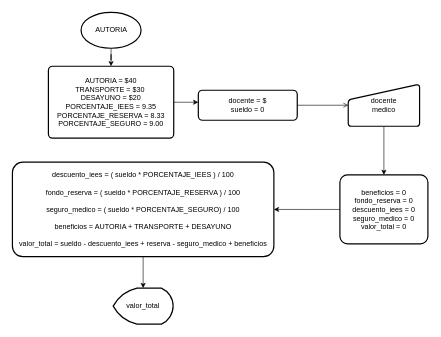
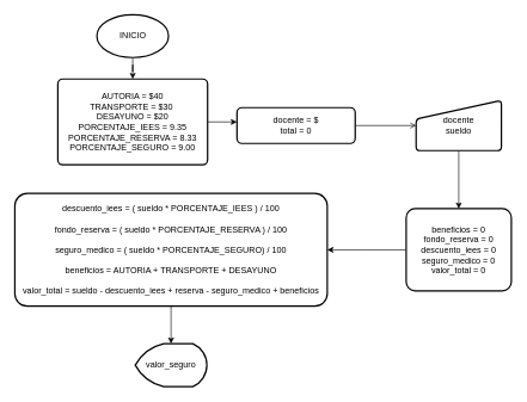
- <mxCell id="3" value="AUTORIA" style="strokeWidth=2;html=1;shape=mxgraph.flowchart.start_1;whiteSpace=wrap;" parent="1" vertex="1"><mxGeometry x="134.5" y="20" width="100" height="60" as="geometry" /></mxCell>
+ <mxCell id="3" value="INICIO" style="strokeWidth=2;html=1;shape=mxgraph.flowchart.start_1;whiteSpace=wrap;" parent="1" vertex="1"><mxGeometry x="134.5" y="20" width="100" height="60" as="geometry" /></mxCell>
- <mxCell id="7" value="&lt;div&gt;docente = $&lt;/div&gt;&lt;div&gt;sueldo = 0&lt;/div&gt;" style="whiteSpace=wrap;html=1;rounded=1;strokeWidth=2;arcSize=14;" parent="1" vertex="1"><mxGeometry x="330" y="150" width="165" height="50" as="geometry" /></mxCell>
+ <mxCell id="7" value="&lt;div&gt;docente = $&lt;/div&gt;&lt;div&gt;total = 0&lt;/div&gt;" style="whiteSpace=wrap;html=1;rounded=1;strokeWidth=2;arcSize=14;" parent="1" vertex="1"><mxGeometry x="330" y="150" width="165" height="50" as="geometry" /></mxCell>
- <mxCell id="9" value="&lt;div&gt;docente&lt;/div&gt;&lt;div&gt;medico&lt;/div&gt;" style="html=1;strokeWidth=2;shape=manualInput;whiteSpace=wrap;rounded=1;size=26;arcSize=11;" parent="1" vertex="1"><mxGeometry x="580" y="140" width="119" height="70" as="geometry" /></mxCell>
+ <mxCell id="9" value="&lt;div&gt;docente&lt;/div&gt;&lt;div&gt;sueldo&lt;/div&gt;" style="html=1;strokeWidth=2;shape=manualInput;whiteSpace=wrap;rounded=1;size=26;arcSize=11;" parent="1" vertex="1"><mxGeometry x="580" y="140" width="119" height="70" as="geometry" /></mxCell>
- <mxCell id="14" value="valor_total" style="strokeWidth=2;html=1;shape=mxgraph.flowchart.display;whiteSpace=wrap;" parent="1" vertex="1"><mxGeometry x="188" y="480" width="100" height="60" as="geometry" /></mxCell>
+ <mxCell id="14" value="valor_seguro" style="strokeWidth=2;html=1;shape=mxgraph.flowchart.display;whiteSpace=wrap;" parent="1" vertex="1"><mxGeometry x="188" y="480" width="100" height="60" as="geometry" /></mxCell>
